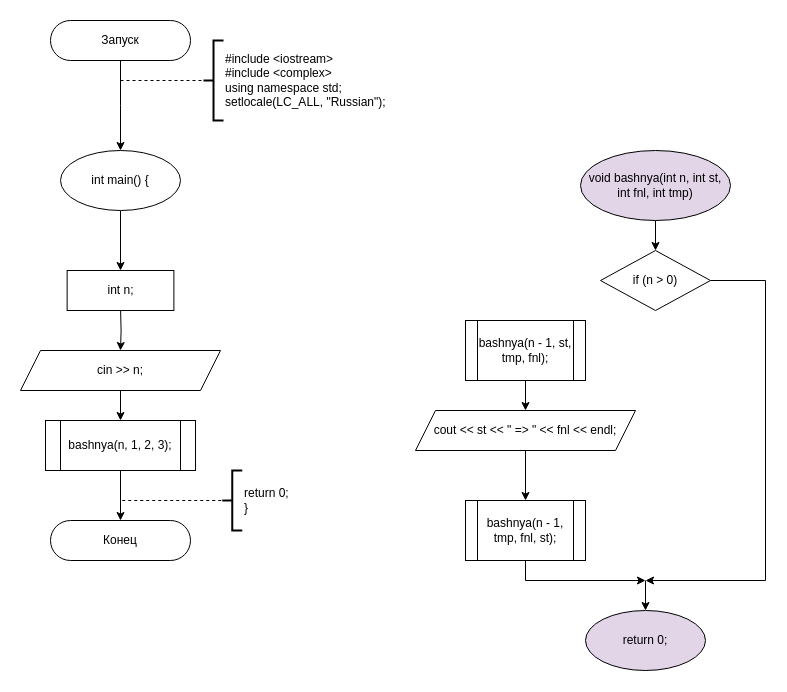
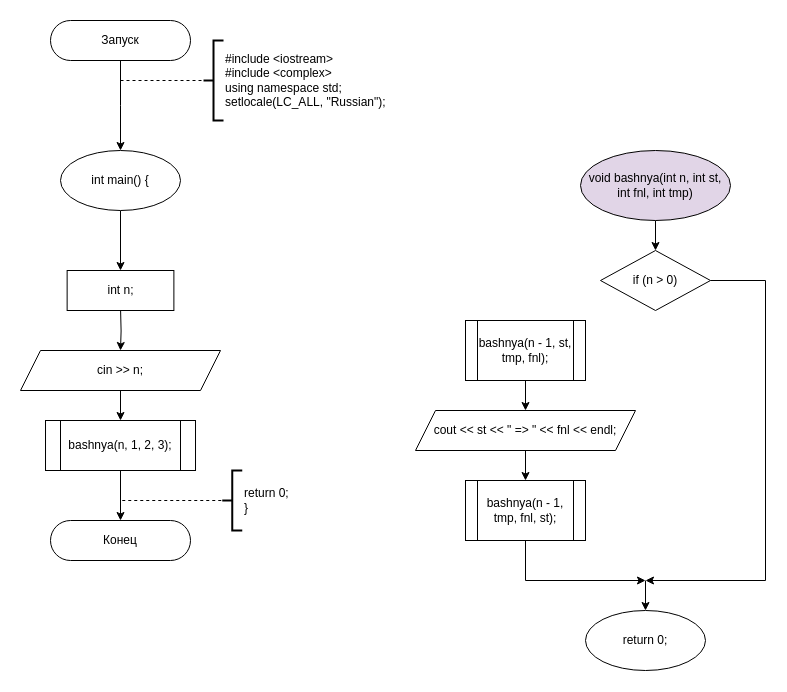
- <mxCell id="26" value="bashnya(n - 1, tmp, fnl, st);" style="shape=process;whiteSpace=wrap;html=1;backgroundOutline=1;" vertex="1" parent="1"><mxGeometry x="465" y="500" width="120" height="60" as="geometry" /></mxCell>
+ <mxCell id="26" value="bashnya(n - 1, tmp, fnl, st);" style="shape=process;whiteSpace=wrap;html=1;backgroundOutline=1;" vertex="1" parent="1"><mxGeometry x="465" y="480" width="120" height="60" as="geometry" /></mxCell>
- <mxCell id="27" value="return 0;" style="ellipse;whiteSpace=wrap;html=1;fillColor=#e1d5e7;" vertex="1" parent="1"><mxGeometry x="585" y="610" width="120" height="60" as="geometry" /></mxCell>
+ <mxCell id="27" value="return 0;" style="ellipse;whiteSpace=wrap;html=1;" vertex="1" parent="1"><mxGeometry x="585" y="610" width="120" height="60" as="geometry" /></mxCell>
